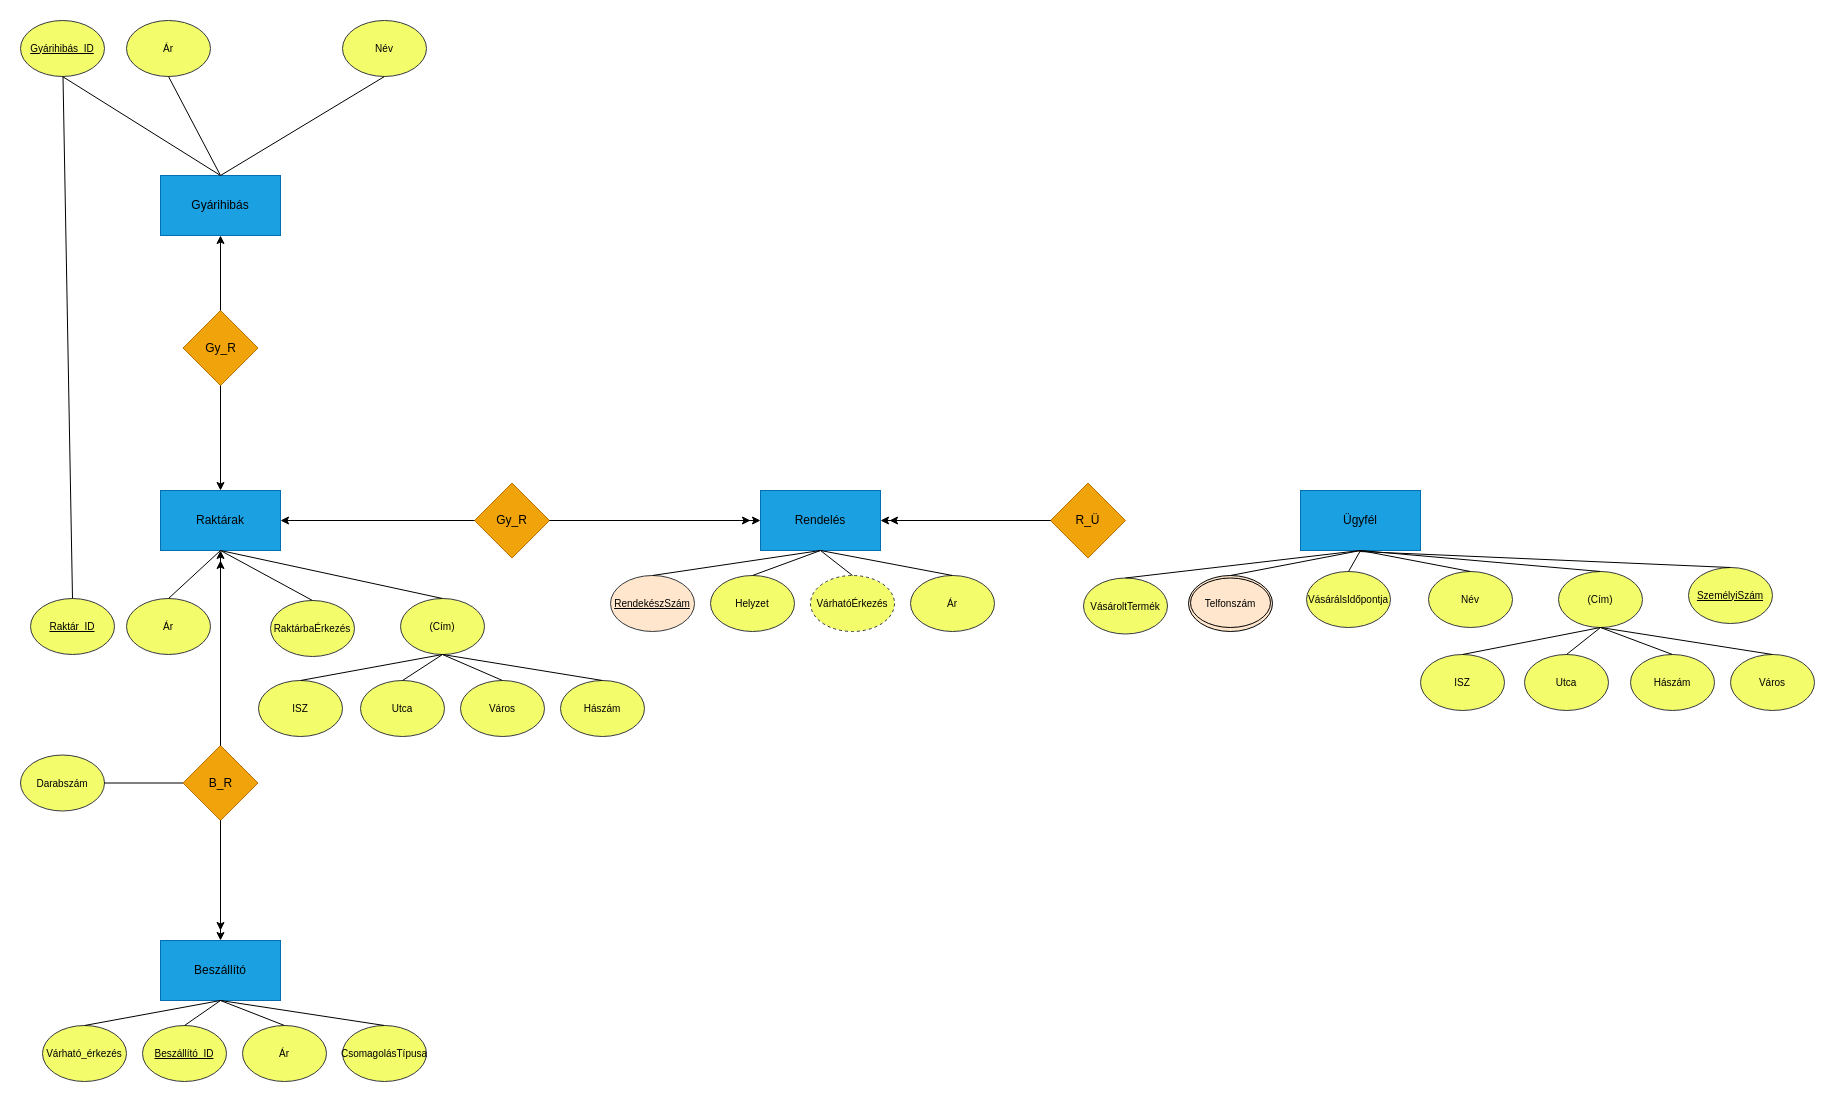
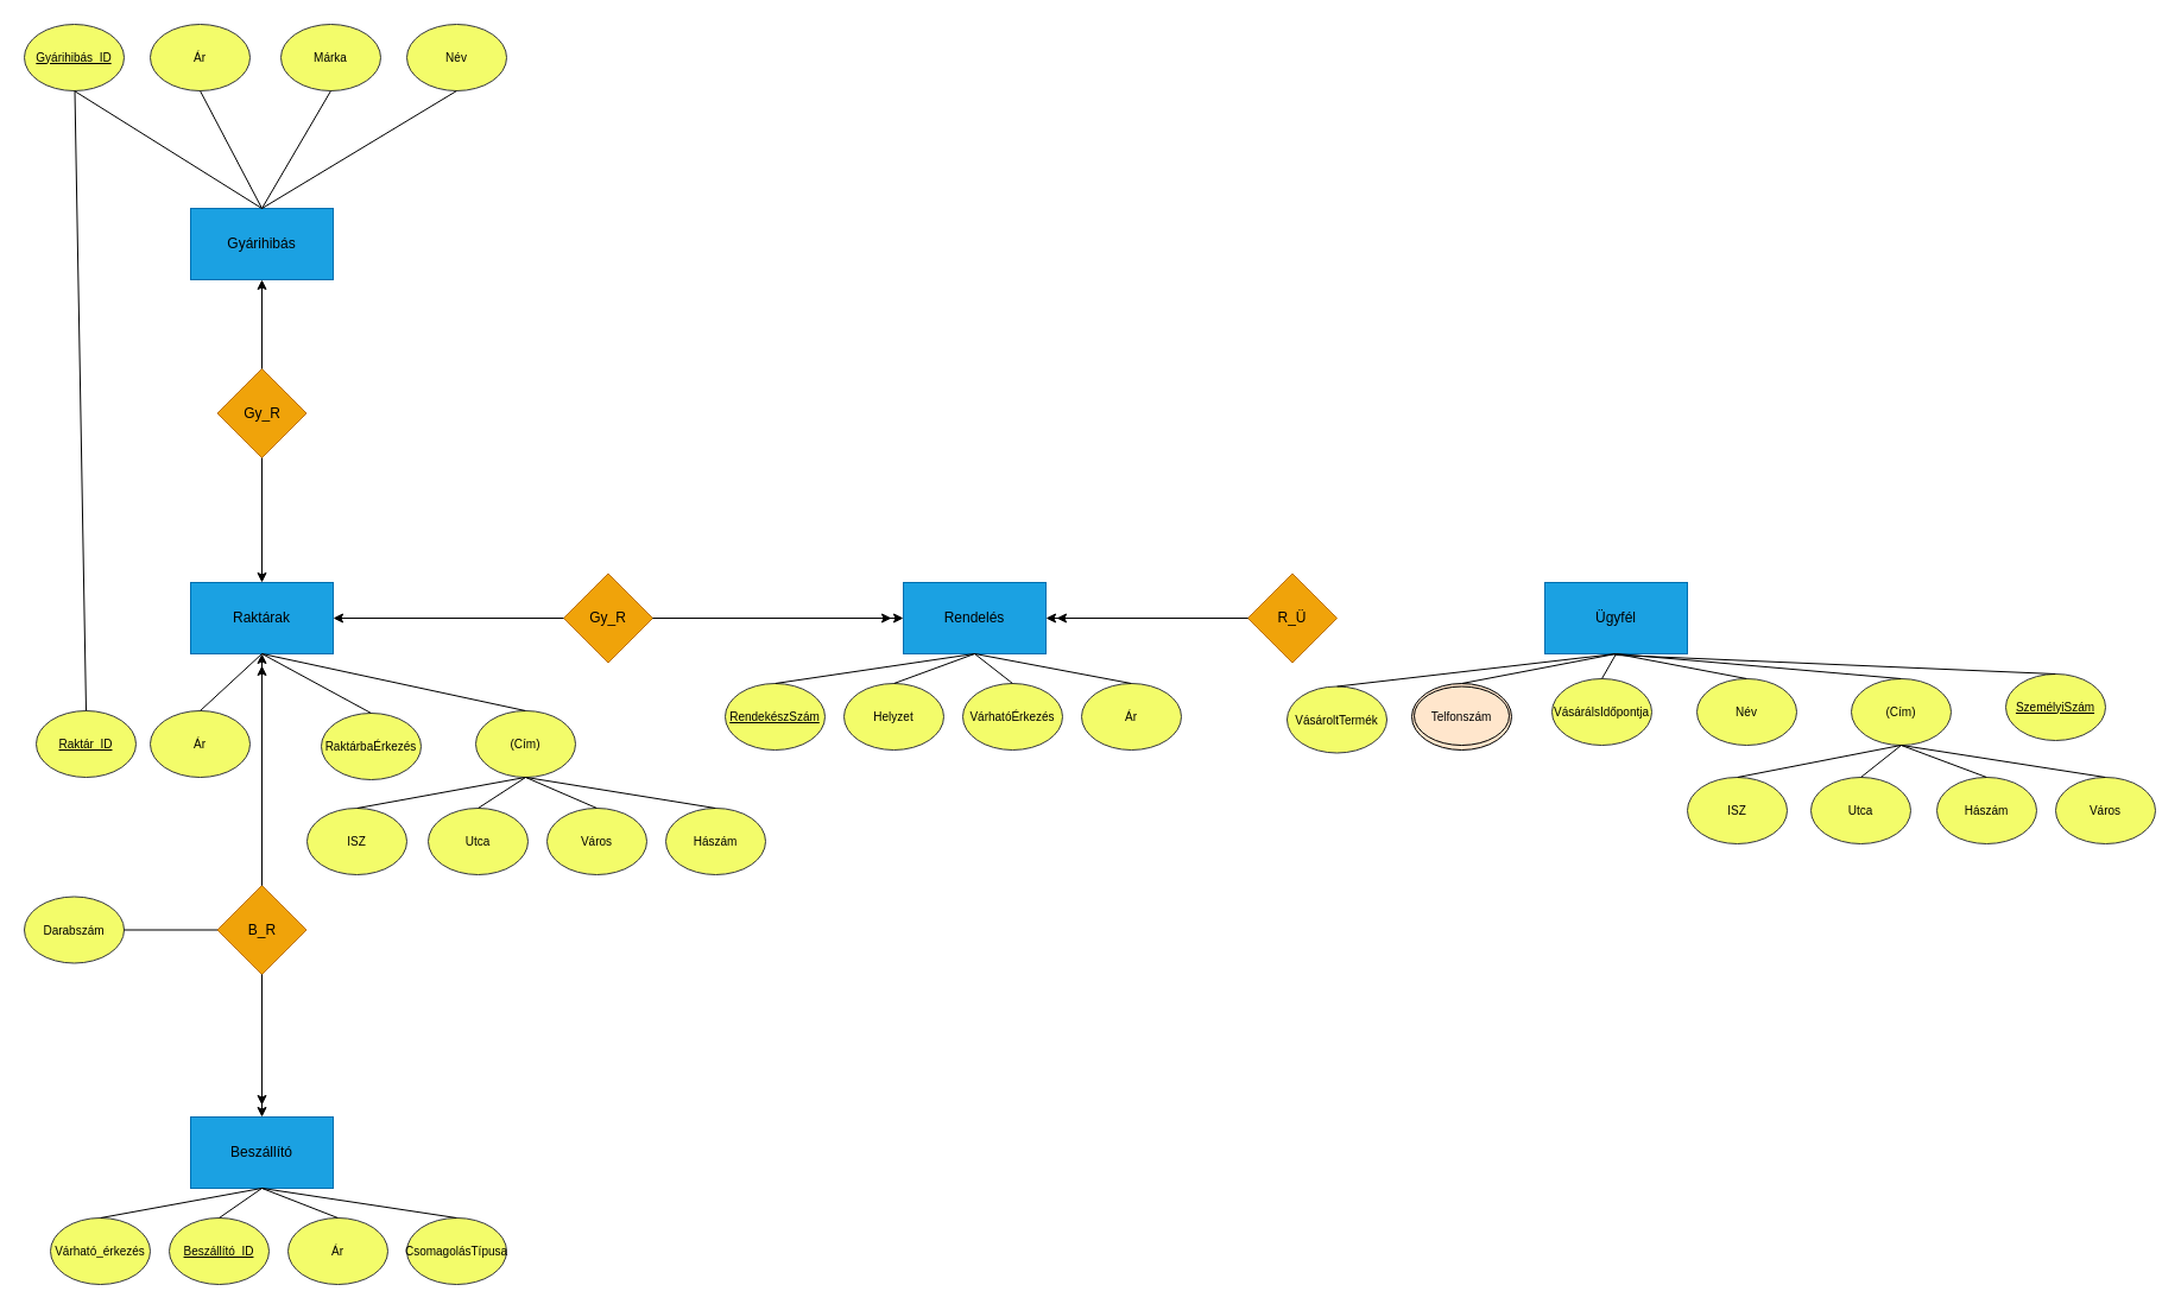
+ <mxCell id="46" value="Márka" style="ellipse;whiteSpace=wrap;html=1;aspect=fixed;fontSize=10;fillColor=#F3FC6A;strokeColor=#36393d;" parent="1" vertex="1"><mxGeometry x="236" y="20" width="84" height="56" as="geometry" /></mxCell>
+ <mxCell id="50" value="" style="endArrow=none;html=1;rounded=0;exitX=0.5;exitY=1;exitDx=0;exitDy=0;entryX=0.5;entryY=0;entryDx=0;entryDy=0;" parent="1" source="46" target="4" edge="1"><mxGeometry width="50" height="50" relative="1" as="geometry"><mxPoint x="640" y="320" as="sourcePoint" /><mxPoint x="460" y="120" as="targetPoint" /></mxGeometry></mxCell>
- <mxCell id="19" value="RendekészSzám" style="ellipse;whiteSpace=wrap;html=1;aspect=fixed;fontSize=10;fontStyle=4;fillColor=#ffe6cc;strokeColor=#36393d;" parent="1" vertex="1"><mxGeometry x="610" y="575" width="84" height="56" as="geometry" /></mxCell>
+ <mxCell id="19" value="RendekészSzám" style="ellipse;whiteSpace=wrap;html=1;aspect=fixed;fontSize=10;fontStyle=4;fillColor=#F3FC6A;strokeColor=#36393d;" parent="1" vertex="1"><mxGeometry x="610" y="575" width="84" height="56" as="geometry" /></mxCell>
- <mxCell id="20" value="VárhatóÉrkezés" style="ellipse;whiteSpace=wrap;html=1;aspect=fixed;fontSize=10;fillColor=#F3FC6A;strokeColor=#36393d;dashed=1;" parent="1" vertex="1"><mxGeometry x="810" y="575" width="84" height="56" as="geometry" /></mxCell>
+ <mxCell id="20" value="VárhatóÉrkezés" style="ellipse;whiteSpace=wrap;html=1;aspect=fixed;fontSize=10;fillColor=#F3FC6A;strokeColor=#36393d;" parent="1" vertex="1"><mxGeometry x="810" y="575" width="84" height="56" as="geometry" /></mxCell>
